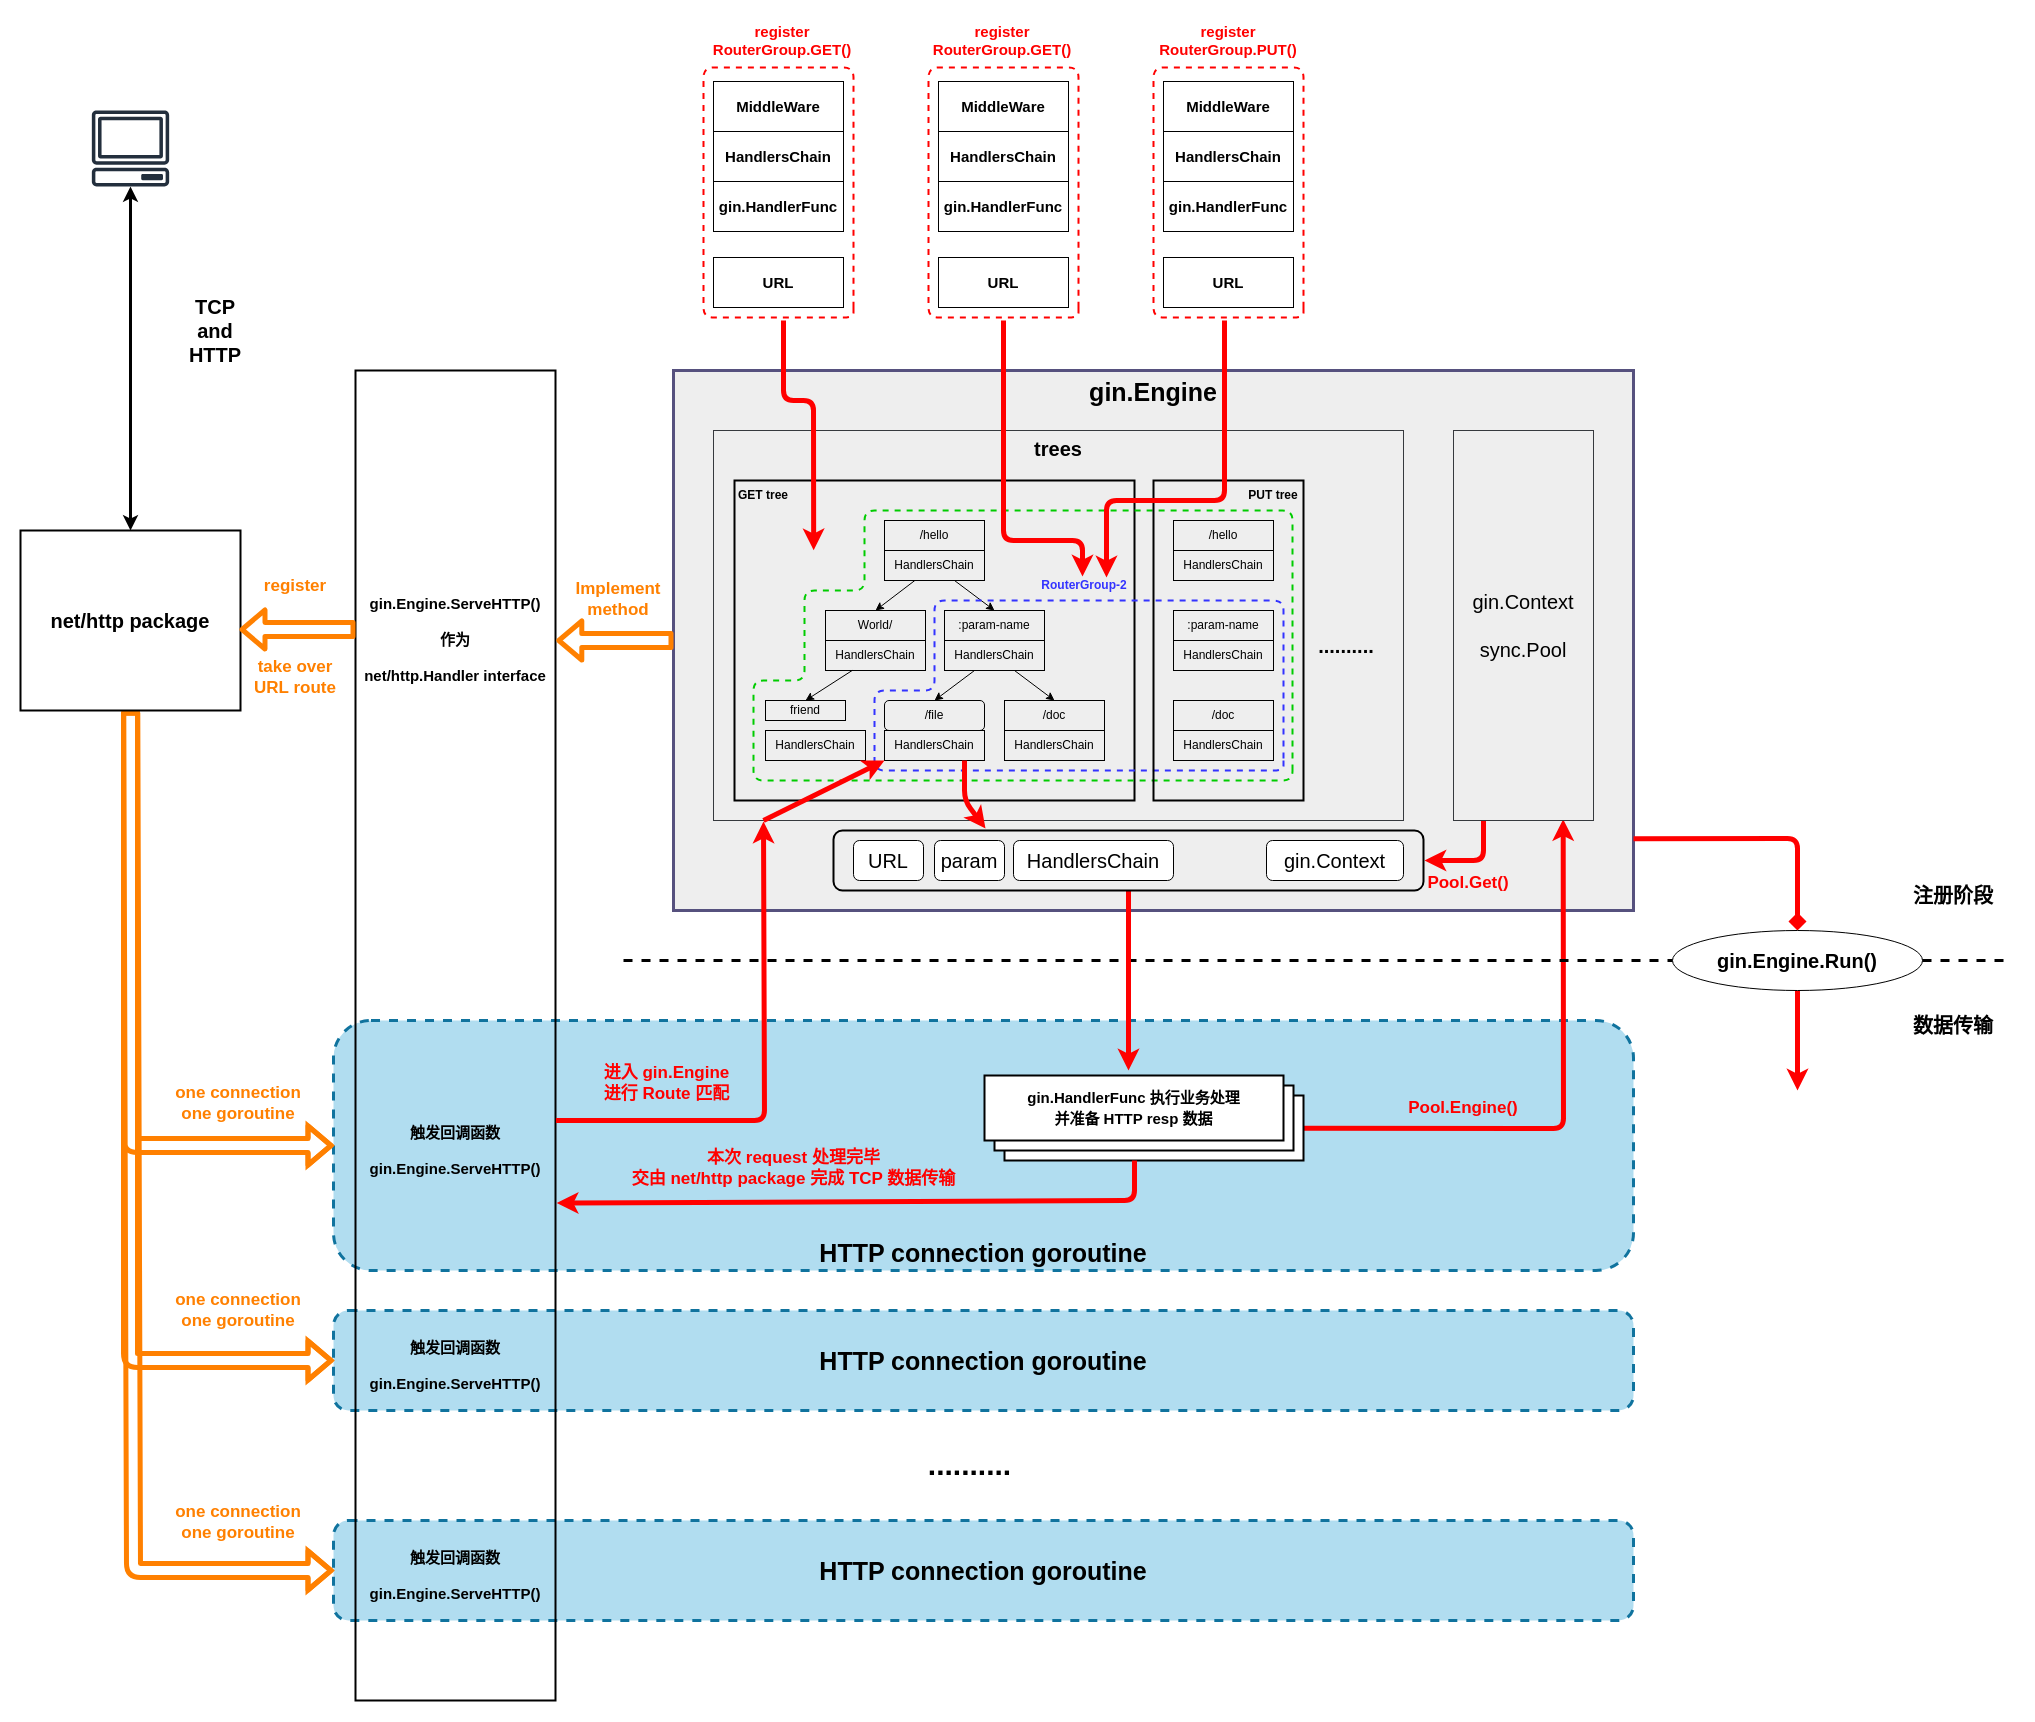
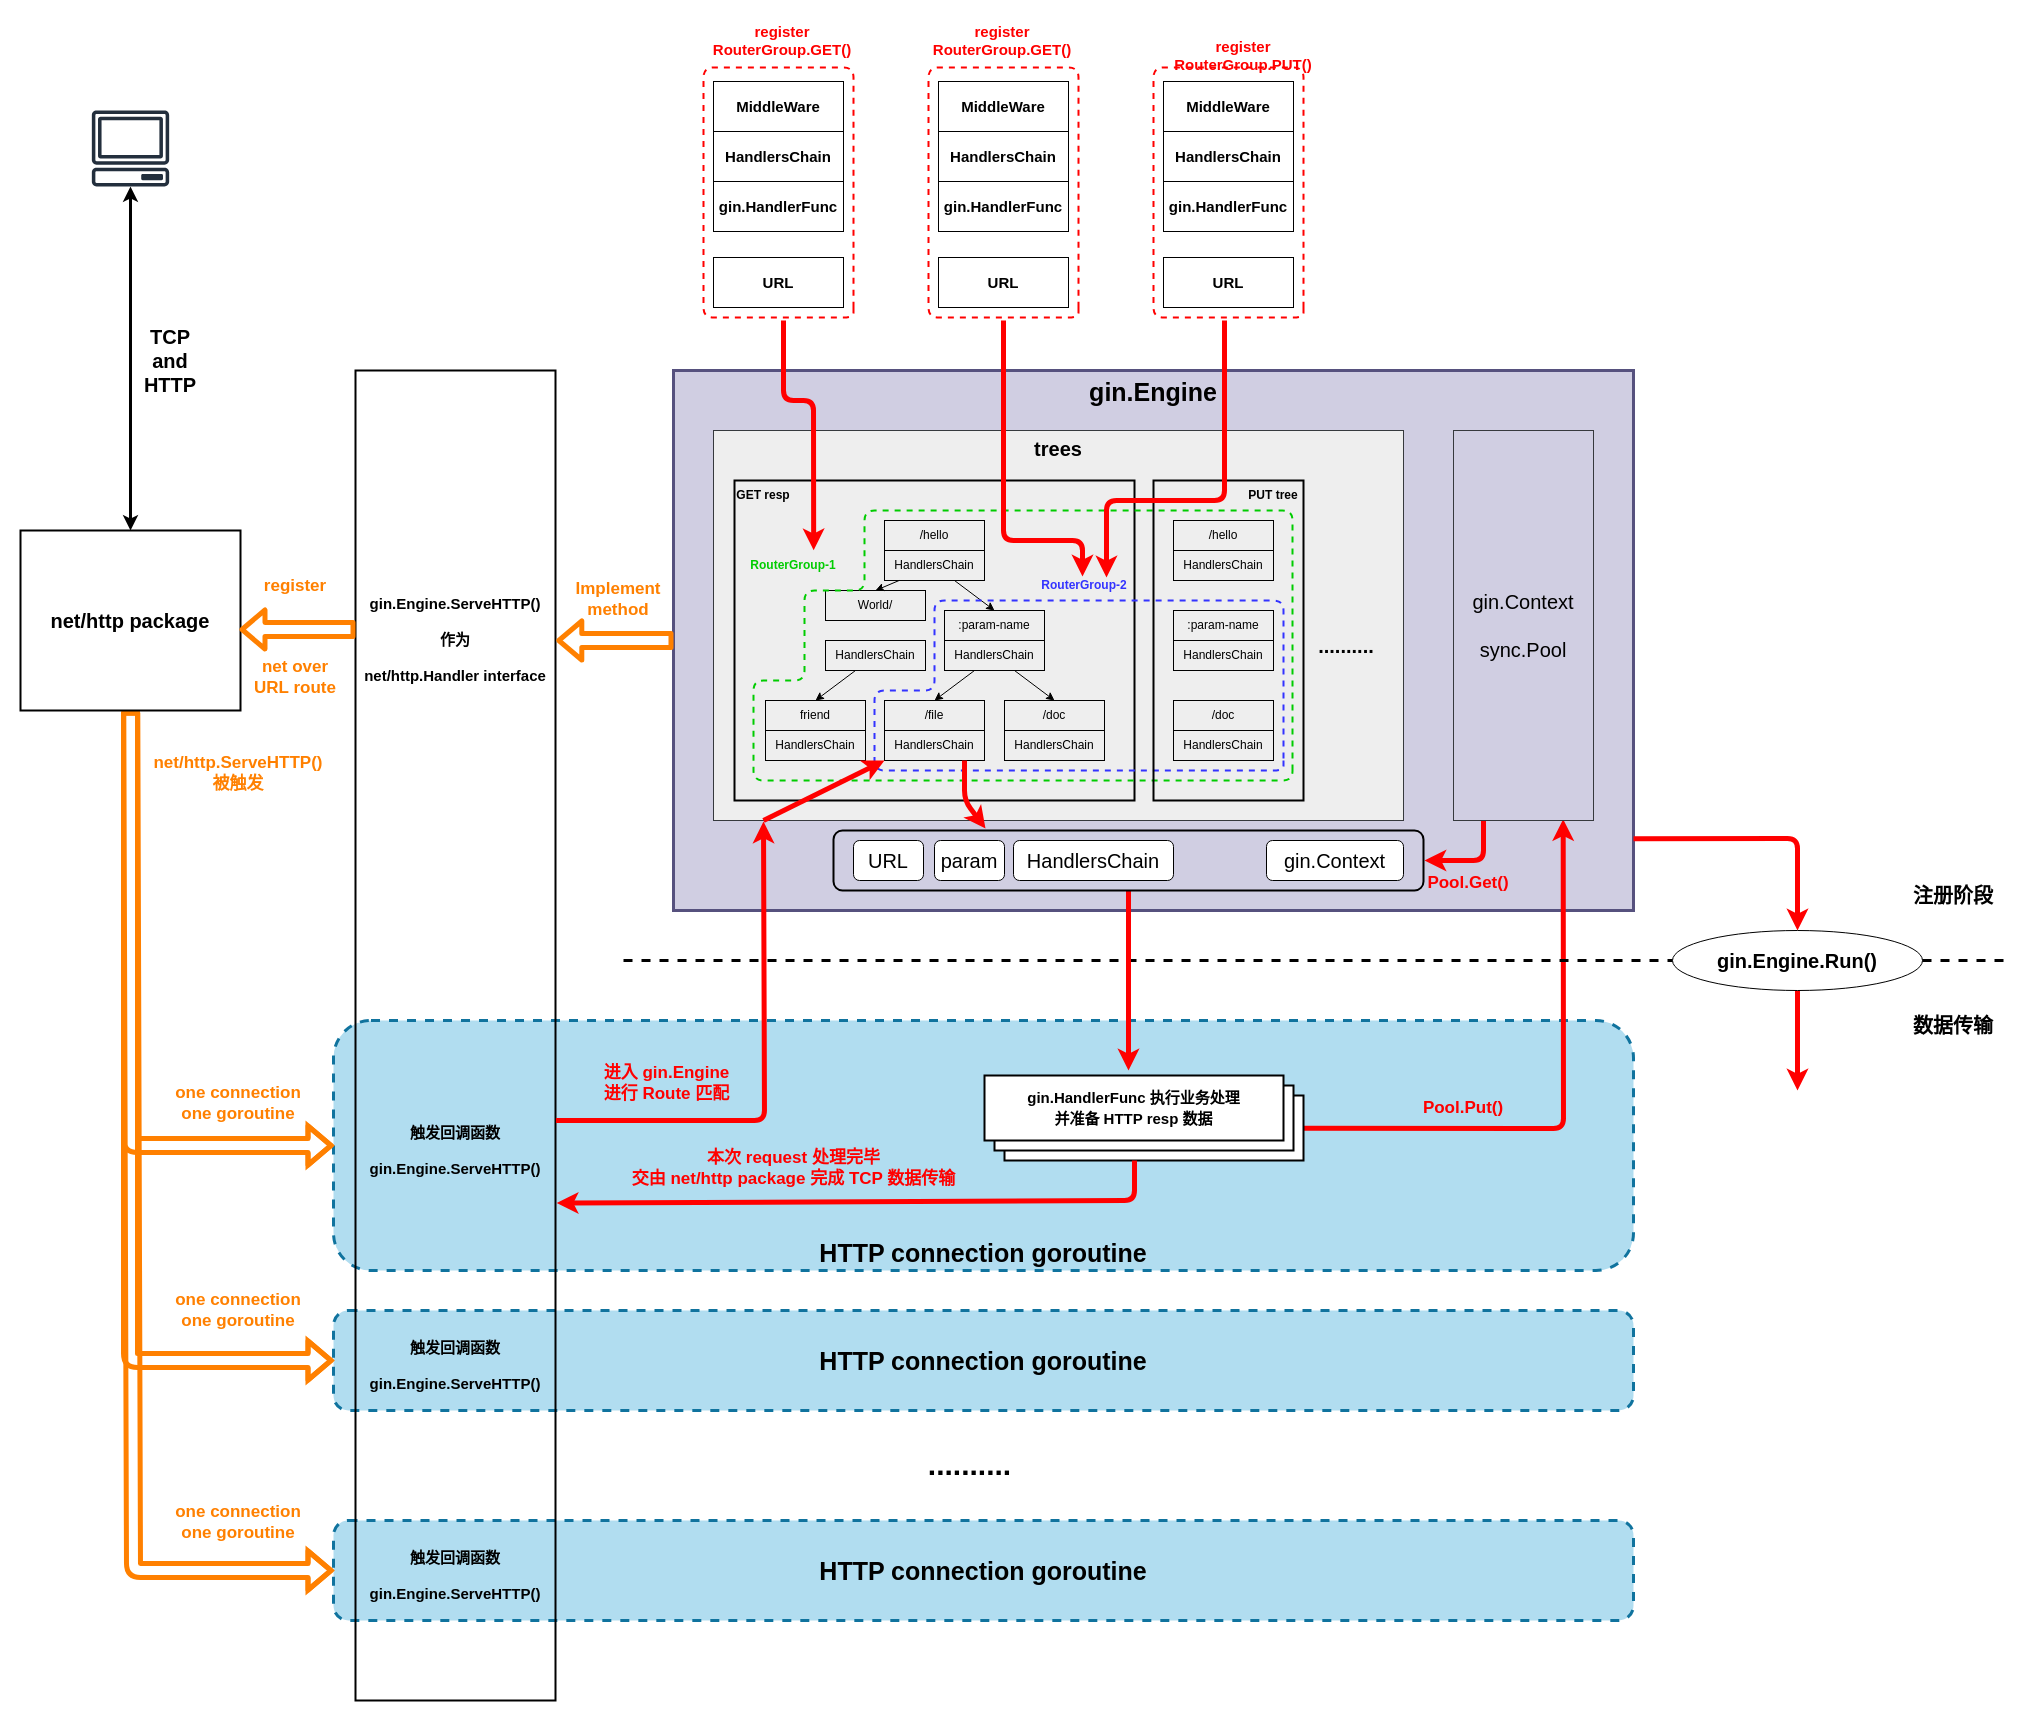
- <mxCell id="86" value="register&lt;br&gt;RouterGroup.PUT()" style="text;html=1;strokeColor=none;fillColor=none;align=center;verticalAlign=middle;whiteSpace=wrap;rounded=0;fontSize=15;fontColor=#FF0000;fontStyle=1" vertex="1" parent="1"><mxGeometry x="1126" y="20" width="204" height="40" as="geometry" /></mxCell>
+ <mxCell id="86" value="register&lt;br&gt;RouterGroup.PUT()" style="text;html=1;strokeColor=none;fillColor=none;align=center;verticalAlign=middle;whiteSpace=wrap;rounded=0;fontSize=15;fontColor=#FF0000;fontStyle=1" vertex="1" parent="1"><mxGeometry x="1141" y="35" width="204" height="40" as="geometry" /></mxCell>
- <mxCell id="71" value="&lt;b&gt;&lt;font style=&quot;font-size: 20px&quot;&gt;TCP and HTTP&lt;/font&gt;&lt;/b&gt;" style="text;html=1;strokeColor=none;fillColor=none;align=center;verticalAlign=middle;whiteSpace=wrap;rounded=0;fontSize=15;" vertex="1" parent="1"><mxGeometry x="185" y="290" width="60" height="80" as="geometry" /></mxCell>
+ <mxCell id="71" value="&lt;b&gt;&lt;font style=&quot;font-size: 20px&quot;&gt;TCP and HTTP&lt;/font&gt;&lt;/b&gt;" style="text;html=1;strokeColor=none;fillColor=none;align=center;verticalAlign=middle;whiteSpace=wrap;rounded=0;fontSize=15;" vertex="1" parent="1"><mxGeometry x="140" y="320" width="60" height="80" as="geometry" /></mxCell>
- <mxCell id="2" value="gin.Engine" style="rounded=0;whiteSpace=wrap;html=1;fontSize=25;strokeWidth=3;fillColor=#eeeeee;fontStyle=1;verticalAlign=top;strokeColor=#56517e;" vertex="1" parent="1"><mxGeometry x="673" y="370" width="960" height="540" as="geometry" /></mxCell>
+ <mxCell id="2" value="gin.Engine" style="rounded=0;whiteSpace=wrap;html=1;fontSize=25;strokeWidth=3;fillColor=#d0cee2;fontStyle=1;verticalAlign=top;strokeColor=#56517e;" vertex="1" parent="1"><mxGeometry x="673" y="370" width="960" height="540" as="geometry" /></mxCell>
- <mxCell id="32" value="&lt;b&gt;GET tree&lt;/b&gt;" style="text;html=1;strokeColor=none;fillColor=none;align=center;verticalAlign=middle;whiteSpace=wrap;rounded=0;fontColor=#000000;" vertex="1" parent="1"><mxGeometry x="733" y="480" width="60" height="30" as="geometry" /></mxCell>
+ <mxCell id="32" value="&lt;b&gt;GET resp&lt;/b&gt;" style="text;html=1;strokeColor=none;fillColor=none;align=center;verticalAlign=middle;whiteSpace=wrap;rounded=0;fontColor=#000000;" vertex="1" parent="1"><mxGeometry x="733" y="480" width="60" height="30" as="geometry" /></mxCell>
+ <mxCell id="27" value="RouterGroup-1" style="text;html=1;strokeColor=none;fillColor=none;align=center;verticalAlign=middle;whiteSpace=wrap;rounded=0;dashed=1;fontColor=#00CC00;fontStyle=1" vertex="1" parent="1"><mxGeometry x="743" y="550" width="100" height="30" as="geometry" /></mxCell>
- <mxCell id="14" value="World/" style="rounded=0;whiteSpace=wrap;html=1;fillColor=none;" vertex="1" parent="1"><mxGeometry x="825" y="610" width="100" height="30" as="geometry" /></mxCell>
+ <mxCell id="14" value="World/" style="rounded=0;whiteSpace=wrap;html=1;fillColor=none;" vertex="1" parent="1"><mxGeometry x="825" y="590" width="100" height="30" as="geometry" /></mxCell>
- <mxCell id="43" value="gin.Context&lt;br&gt;&lt;br&gt;sync.Pool" style="rounded=0;whiteSpace=wrap;html=1;fontSize=20;strokeWidth=1;fillColor=#eeeeee;strokeColor=#36393d;" vertex="1" parent="1"><mxGeometry x="1453" y="430" width="140" height="390" as="geometry" /></mxCell>
+ <mxCell id="43" value="gin.Context&lt;br&gt;&lt;br&gt;sync.Pool" style="rounded=0;whiteSpace=wrap;html=1;fontSize=20;strokeWidth=1;fillColor=#d0cee2;strokeColor=#36393d;" vertex="1" parent="1"><mxGeometry x="1453" y="430" width="140" height="390" as="geometry" /></mxCell>
- <mxCell id="78" value="take over&lt;br style=&quot;font-size: 17px;&quot;&gt;URL route" style="text;html=1;strokeColor=none;fillColor=none;align=center;verticalAlign=middle;whiteSpace=wrap;rounded=0;fontSize=17;fontColor=#FF8000;fontStyle=1" vertex="1" parent="1"><mxGeometry x="240" y="654" width="110" height="46" as="geometry" /></mxCell>
+ <mxCell id="78" value="net over&lt;br style=&quot;font-size: 17px;&quot;&gt;URL route" style="text;html=1;strokeColor=none;fillColor=none;align=center;verticalAlign=middle;whiteSpace=wrap;rounded=0;fontSize=17;fontColor=#FF8000;fontStyle=1" vertex="1" parent="1"><mxGeometry x="240" y="654" width="110" height="46" as="geometry" /></mxCell>
- <mxCell id="25" value="friend" style="rounded=0;whiteSpace=wrap;html=1;fillColor=none;" vertex="1" parent="1"><mxGeometry x="765" y="700" width="80" height="20" as="geometry" /></mxCell>
+ <mxCell id="25" value="friend" style="rounded=0;whiteSpace=wrap;html=1;fillColor=none;" vertex="1" parent="1"><mxGeometry x="765" y="700" width="100" height="30" as="geometry" /></mxCell>
- <mxCell id="21" value="/file" style="whiteSpace=wrap;html=1;fillColor=none;rounded=1;" vertex="1" parent="1"><mxGeometry x="884" y="700" width="100" height="30" as="geometry" /></mxCell>
+ <mxCell id="21" value="/file" style="rounded=0;whiteSpace=wrap;html=1;fillColor=none;" vertex="1" parent="1"><mxGeometry x="884" y="700" width="100" height="30" as="geometry" /></mxCell>
+ <mxCell id="104" value="net/http.ServeHTTP()&lt;br&gt;被触发" style="text;html=1;strokeColor=none;fillColor=none;align=center;verticalAlign=middle;whiteSpace=wrap;rounded=0;fontSize=17;fontColor=#FF8000;fontStyle=1" vertex="1" parent="1"><mxGeometry x="153" y="750" width="170" height="46" as="geometry" /></mxCell>
- <mxCell id="44" style="edgeStyle=none;html=1;entryX=0.5;entryY=0;entryDx=0;entryDy=0;fontSize=20;fontColor=#000000;endArrow=diamond;endFill=1;strokeColor=#FF0000;strokeWidth=5;exitX=1;exitY=0.867;exitDx=0;exitDy=0;exitPerimeter=0;" edge="1" parent="1" source="2" target="80"><mxGeometry relative="1" as="geometry"><Array as="points"><mxPoint x="1797" y="838" /></Array></mxGeometry></mxCell>
+ <mxCell id="44" style="edgeStyle=none;html=1;entryX=0.5;entryY=0;entryDx=0;entryDy=0;fontSize=20;fontColor=#000000;endArrow=classic;endFill=1;strokeColor=#FF0000;strokeWidth=5;exitX=1;exitY=0.867;exitDx=0;exitDy=0;exitPerimeter=0;" edge="1" parent="1" source="2" target="80"><mxGeometry relative="1" as="geometry"><Array as="points"><mxPoint x="1797" y="838" /></Array></mxGeometry></mxCell>
- <mxCell id="100" value="Pool.Engine()" style="text;html=1;strokeColor=none;fillColor=none;align=center;verticalAlign=middle;whiteSpace=wrap;rounded=0;fontSize=17;fontColor=#FF0000;fontStyle=1" vertex="1" parent="1"><mxGeometry x="1423" y="1080" width="80" height="55" as="geometry" /></mxCell>
+ <mxCell id="100" value="Pool.Put()" style="text;html=1;strokeColor=none;fillColor=none;align=center;verticalAlign=middle;whiteSpace=wrap;rounded=0;fontSize=17;fontColor=#FF0000;fontStyle=1" vertex="1" parent="1"><mxGeometry x="1423" y="1080" width="80" height="55" as="geometry" /></mxCell>
